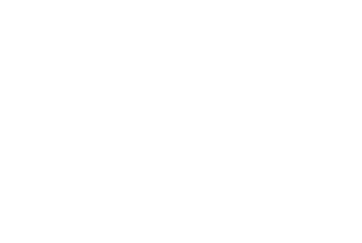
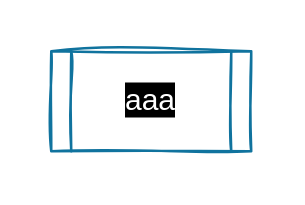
+ <mxCell id="2" value="&lt;font color=&quot;#ffffff&quot; style=&quot;background-color: rgb(0 , 0 , 0)&quot;&gt;aaa&lt;/font&gt;" style="shape=process;whiteSpace=wrap;html=1;backgroundOutline=1;shadow=0;sketch=1;glass=0;fillColor=default;strokeColor=#10739e;" vertex="1" parent="1"><mxGeometry x="20" y="20" width="80" height="40" as="geometry" /></mxCell>
